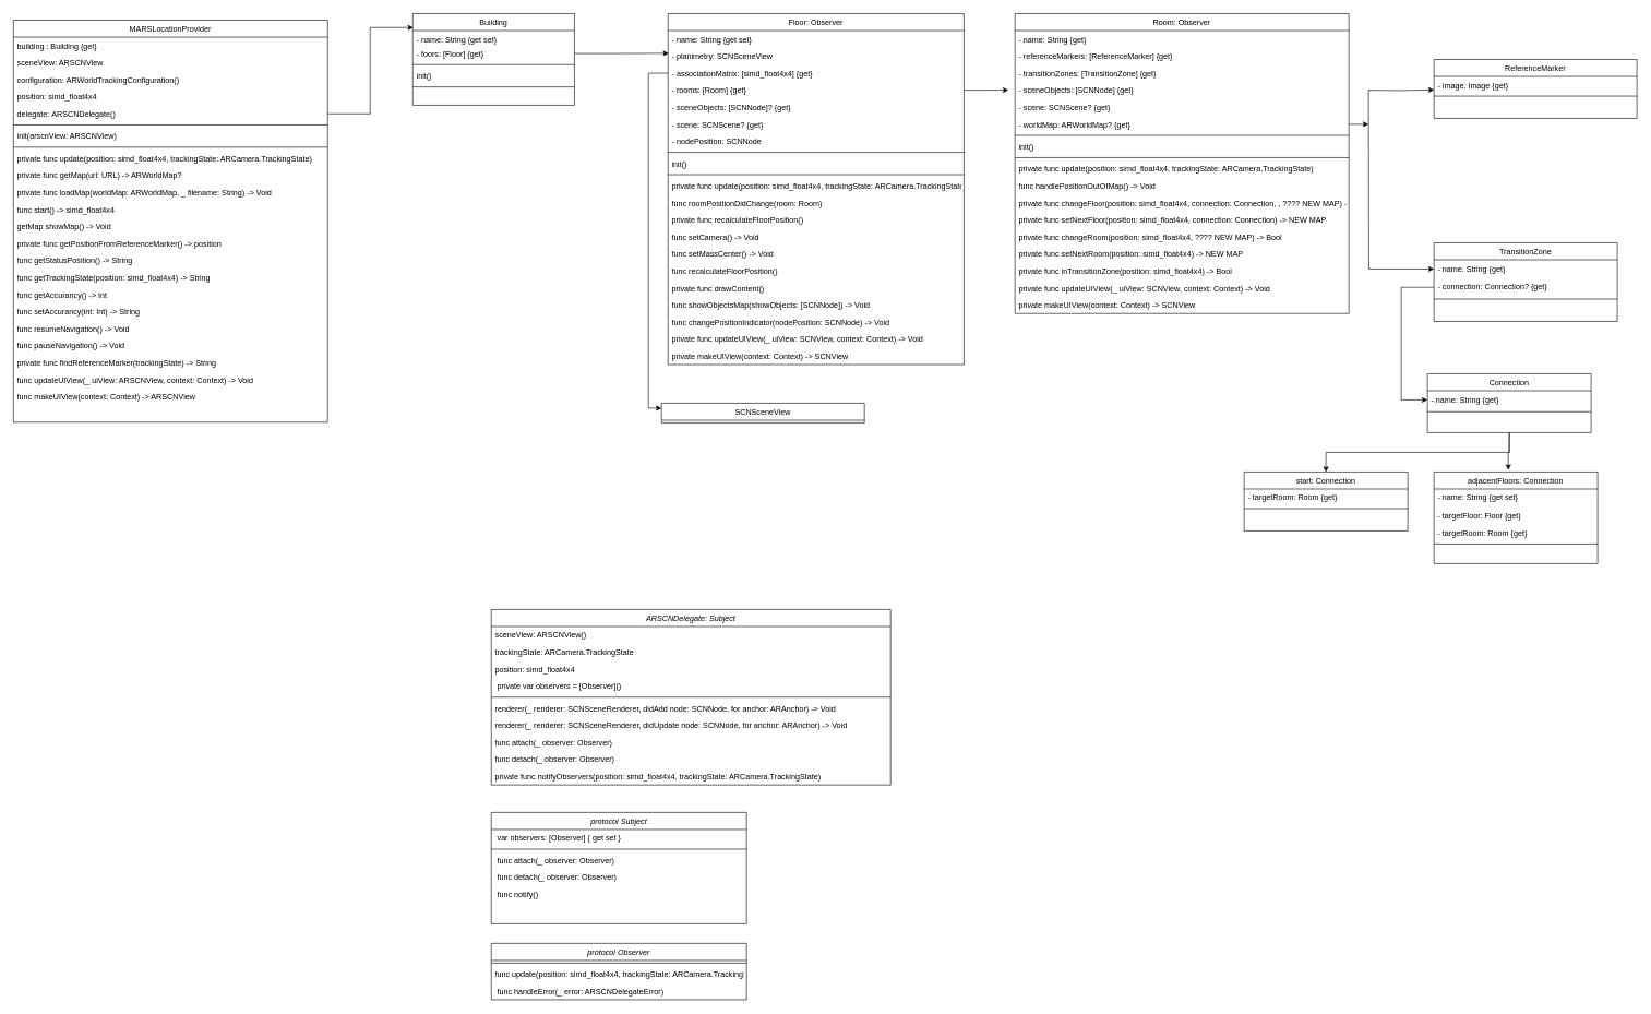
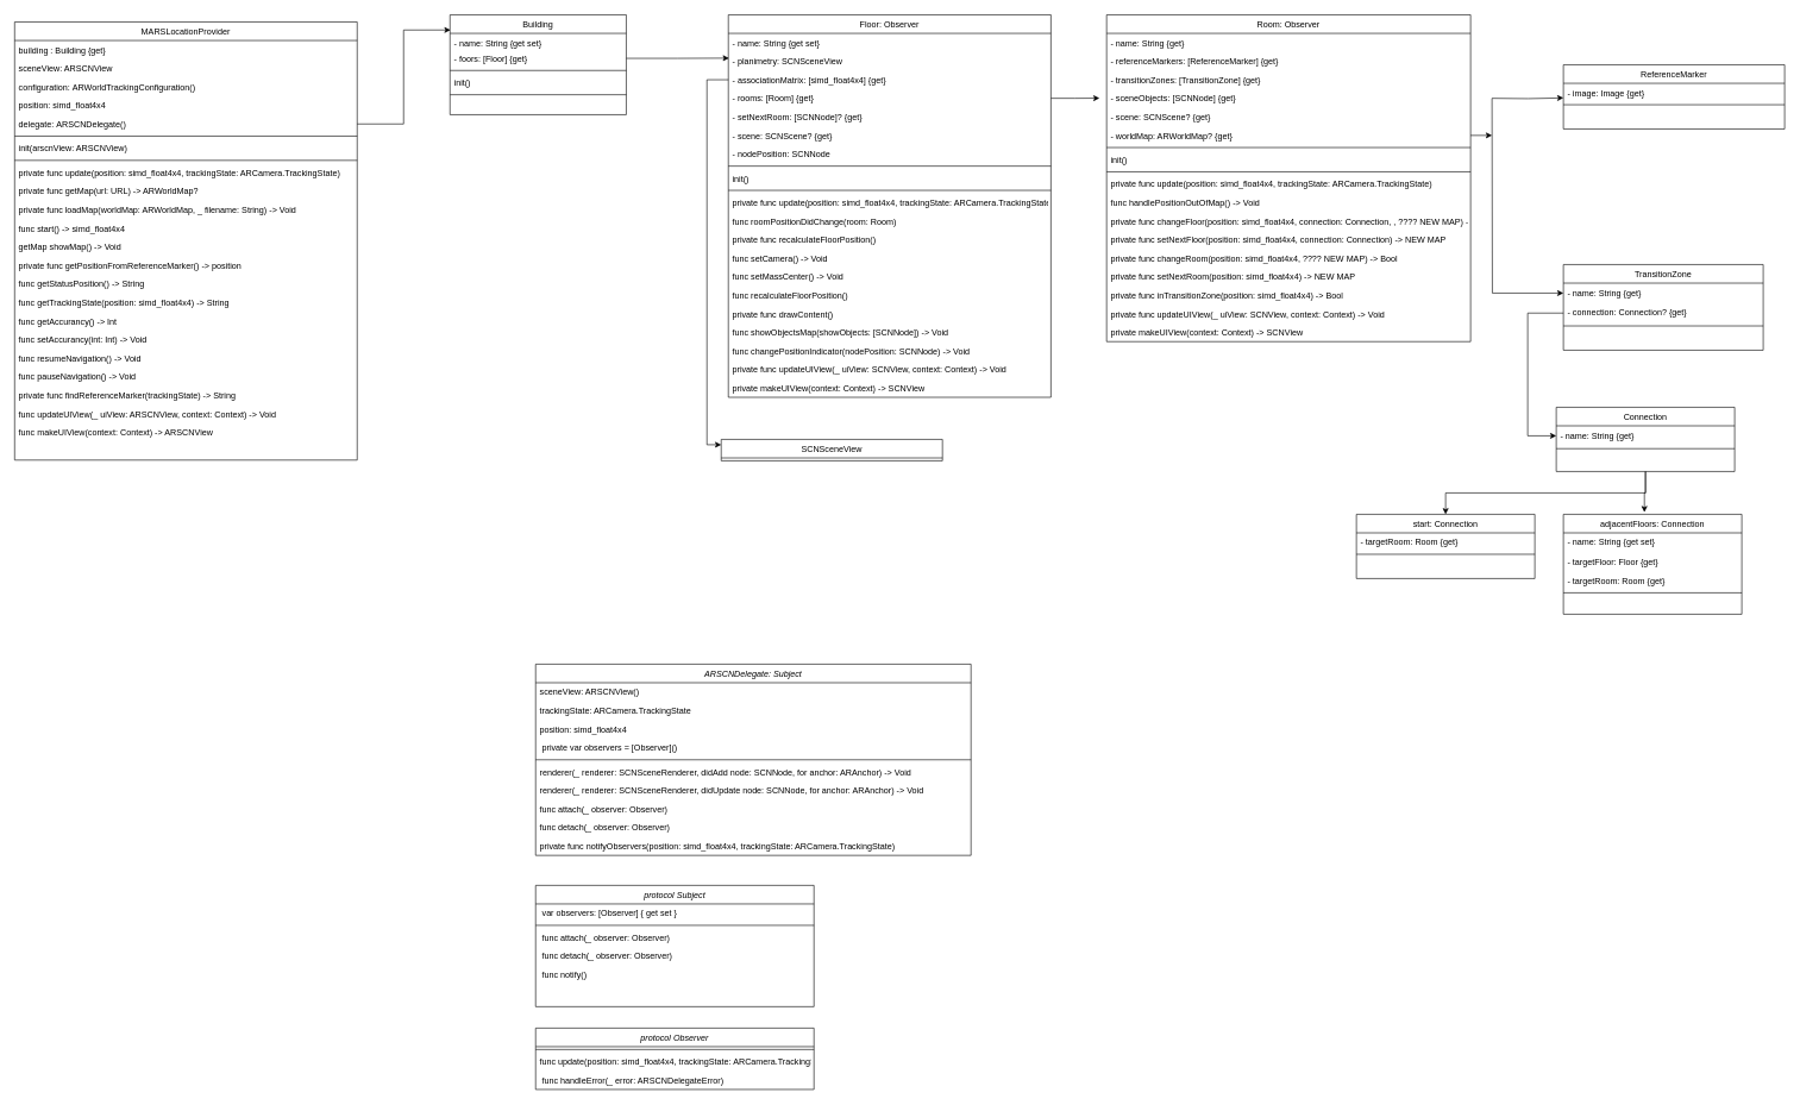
- <mxCell id="38" value="- sceneObjects: [SCNNode]? {get}" style="text;align=left;verticalAlign=top;spacingLeft=4;spacingRight=4;overflow=hidden;rotatable=0;points=[[0,0.5],[1,0.5]];portConstraint=eastwest;strokeColor=none;" parent="32" vertex="1"><mxGeometry y="130" width="452" height="26" as="geometry" /></mxCell>
+ <mxCell id="38" value="- setNextRoom: [SCNNode]? {get}" style="text;align=left;verticalAlign=top;spacingLeft=4;spacingRight=4;overflow=hidden;rotatable=0;points=[[0,0.5],[1,0.5]];portConstraint=eastwest;strokeColor=none;" parent="32" vertex="1"><mxGeometry y="130" width="452" height="26" as="geometry" /></mxCell>
- <mxCell id="26" value="func setAccurancy(int: Int) -&gt; String" style="text;align=left;verticalAlign=top;spacingLeft=4;spacingRight=4;overflow=hidden;rotatable=0;points=[[0,0.5],[1,0.5]];portConstraint=eastwest;" parent="8" vertex="1"><mxGeometry y="432" width="480" height="26" as="geometry" /></mxCell>
+ <mxCell id="26" value="func setAccurancy(int: Int) -&gt; Void" style="text;align=left;verticalAlign=top;spacingLeft=4;spacingRight=4;overflow=hidden;rotatable=0;points=[[0,0.5],[1,0.5]];portConstraint=eastwest;" parent="8" vertex="1"><mxGeometry y="432" width="480" height="26" as="geometry" /></mxCell>
